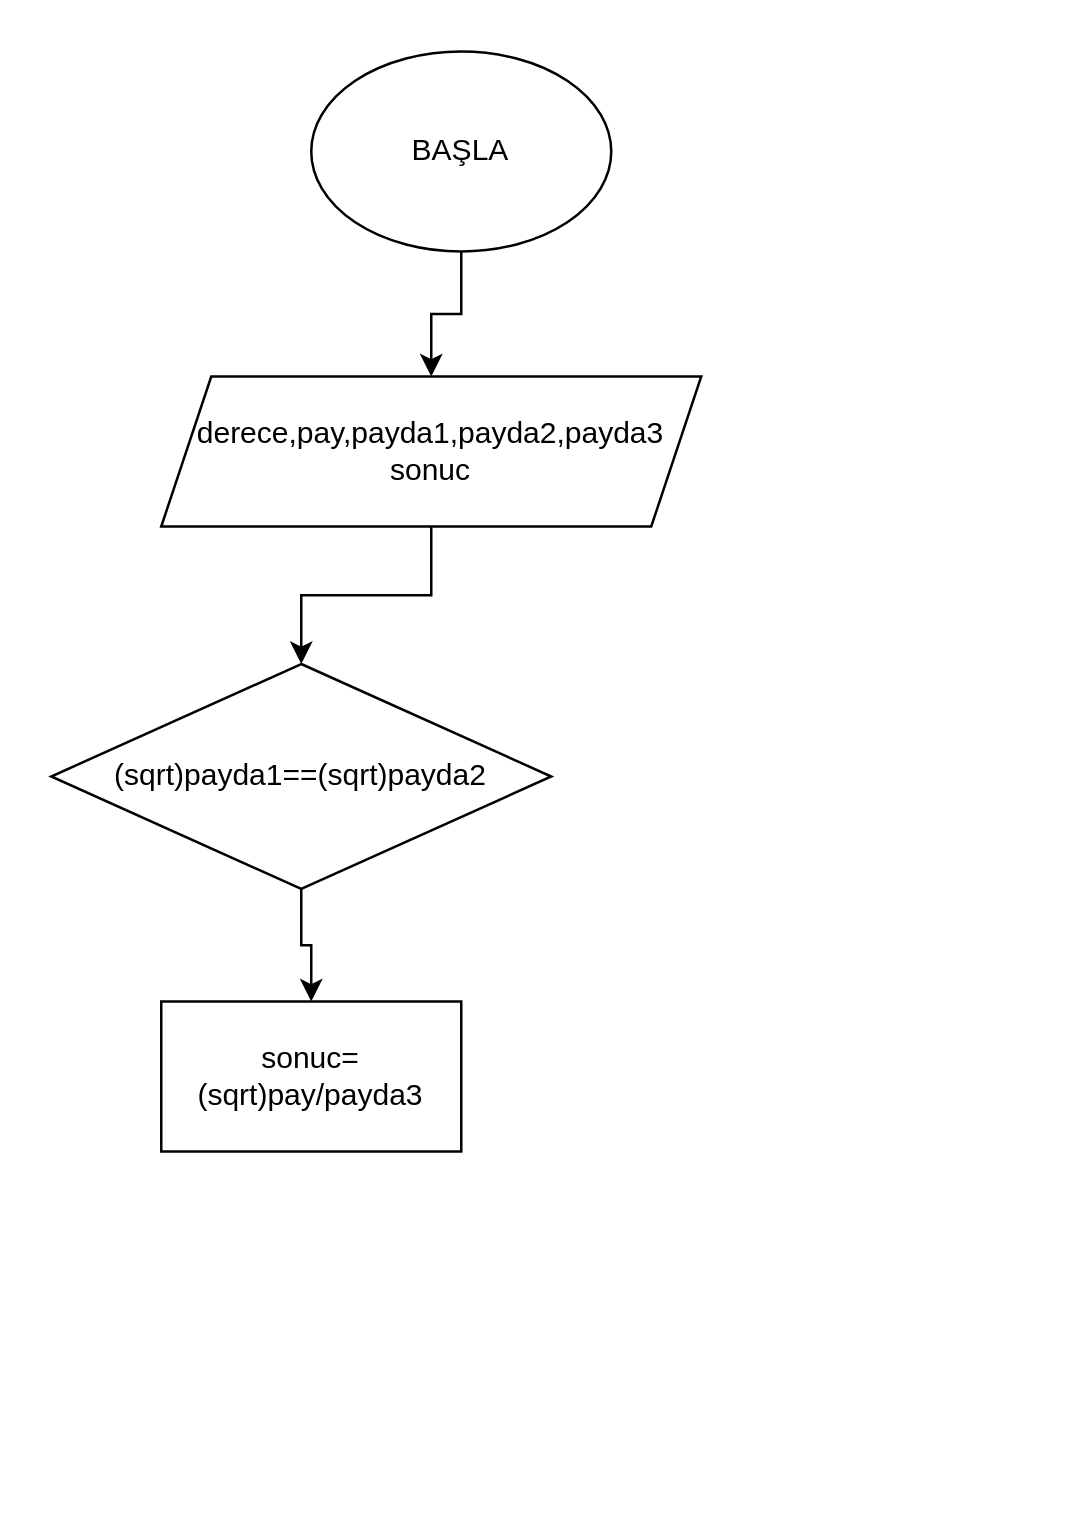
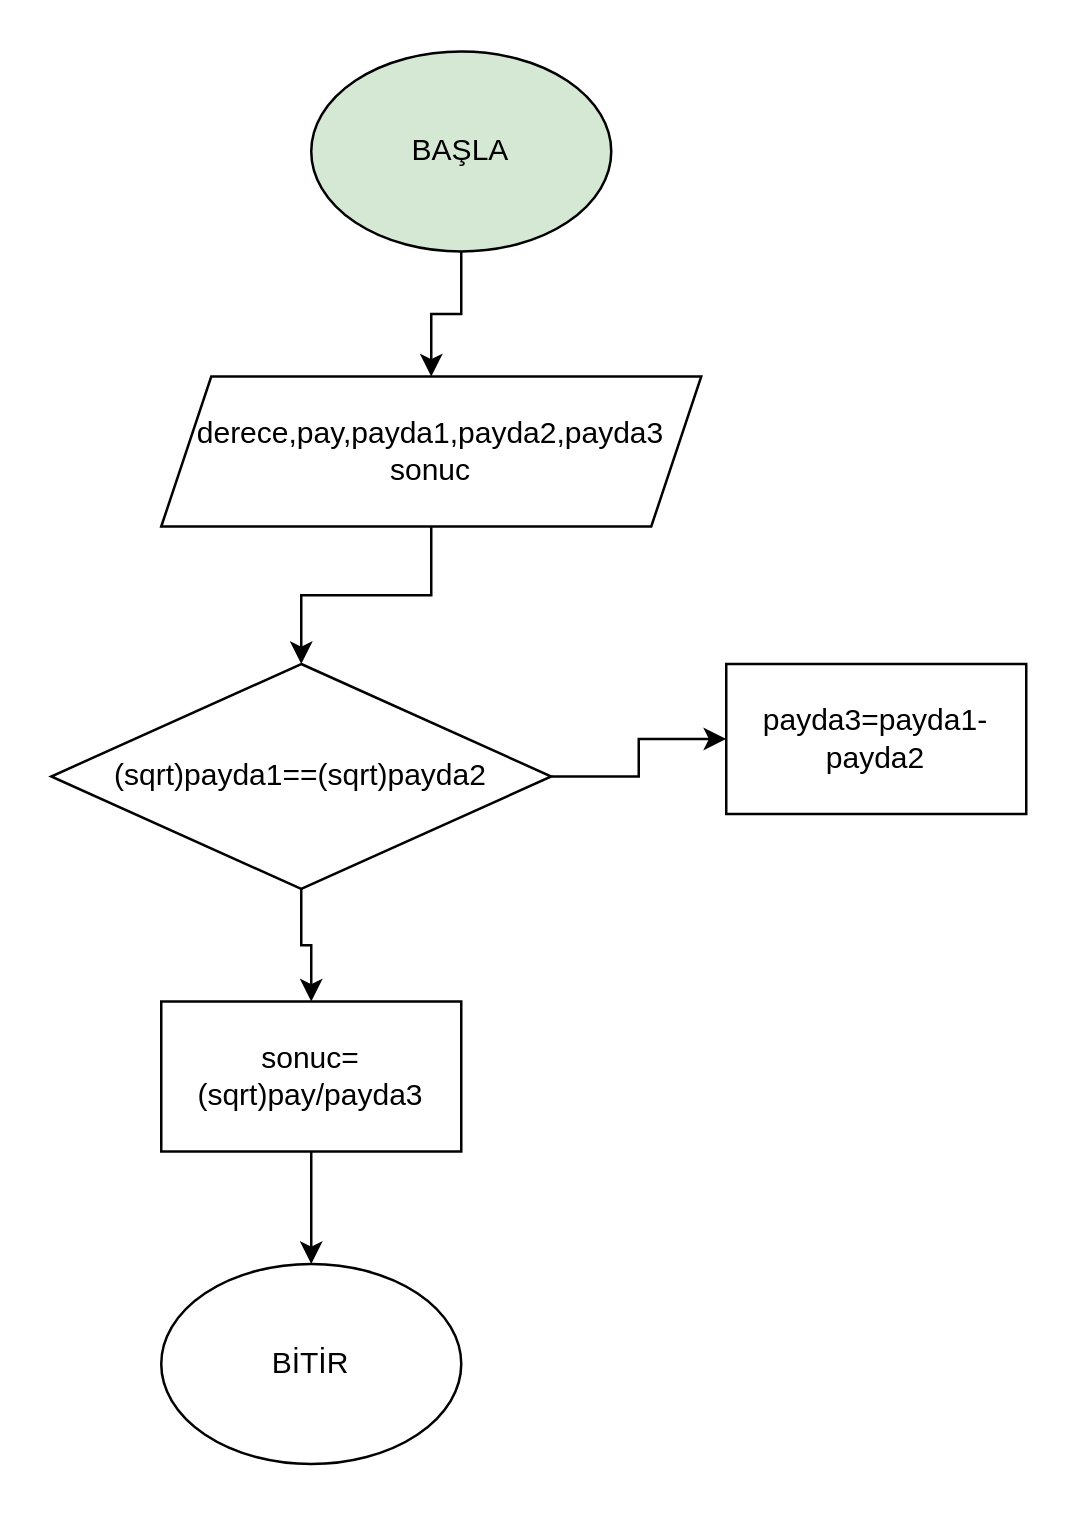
- <mxCell id="3" value="BAŞLA" style="ellipse;whiteSpace=wrap;html=1;" parent="1" vertex="1"><mxGeometry x="124" y="20" width="120" height="80" as="geometry" /></mxCell>
+ <mxCell id="3" value="BAŞLA" style="ellipse;whiteSpace=wrap;html=1;fillColor=#d5e8d4;" parent="1" vertex="1"><mxGeometry x="124" y="20" width="120" height="80" as="geometry" /></mxCell>
+ <mxCell id="9" value="payda3=payda1-payda2" style="rounded=0;whiteSpace=wrap;html=1;" parent="1" vertex="1"><mxGeometry x="290" y="265" width="120" height="60" as="geometry" /></mxCell>
+ <mxCell id="6" value="" style="edgeStyle=orthogonalEdgeStyle;rounded=0;orthogonalLoop=1;jettySize=auto;html=1;" parent="1" source="8" target="9" edge="1"><mxGeometry relative="1" as="geometry" /></mxCell>
+ <mxCell id="10" value="" style="edgeStyle=orthogonalEdgeStyle;rounded=0;orthogonalLoop=1;jettySize=auto;html=1;" parent="1" source="11" target="12" edge="1"><mxGeometry relative="1" as="geometry" /></mxCell>
+ <mxCell id="12" value="BİTİR" style="ellipse;whiteSpace=wrap;html=1;" parent="1" vertex="1"><mxGeometry x="64" y="505" width="120" height="80" as="geometry" /></mxCell>
